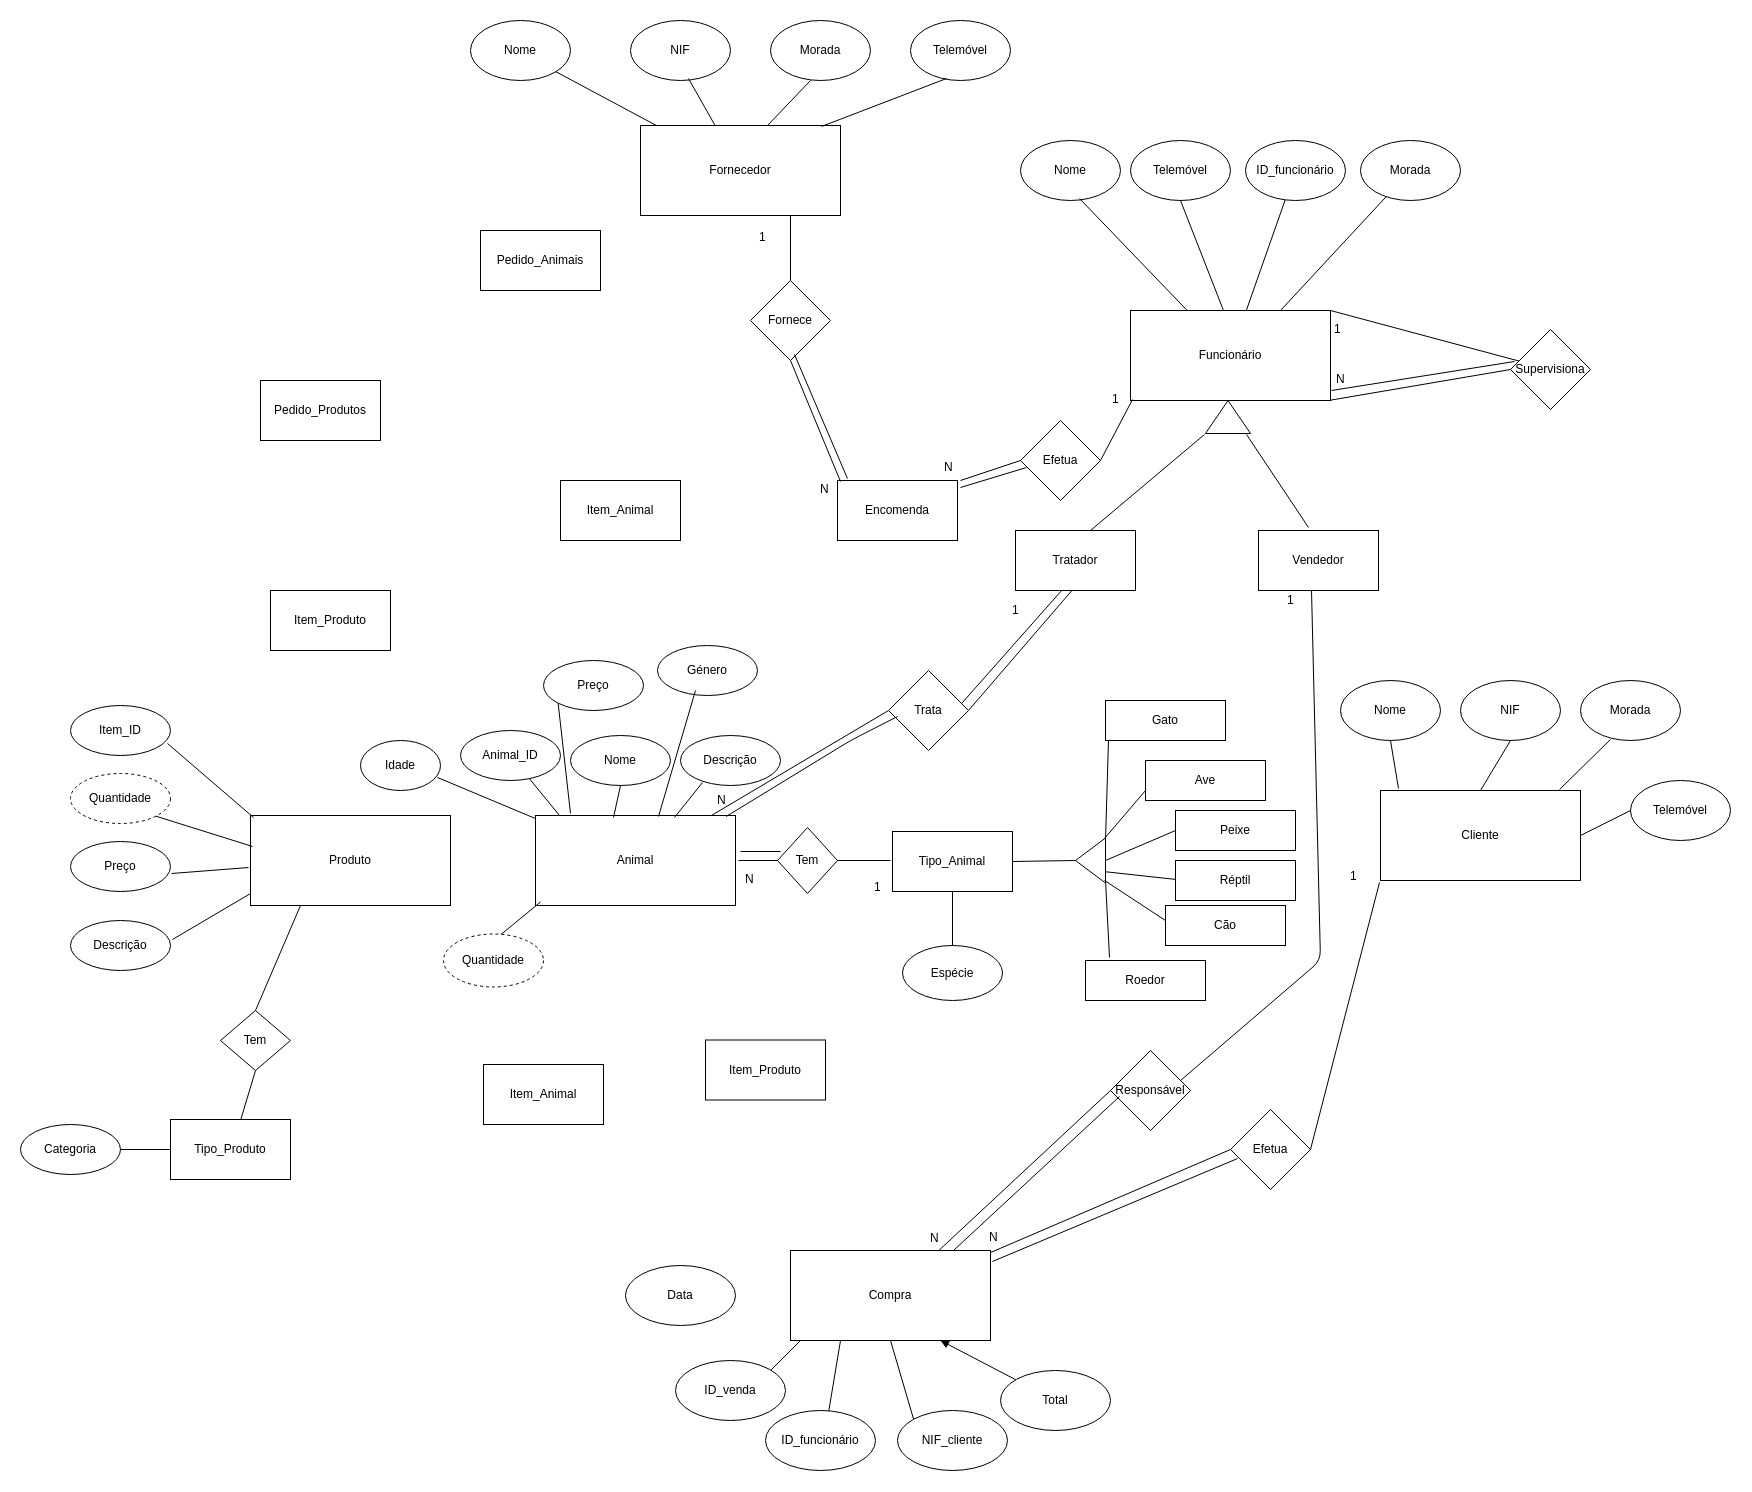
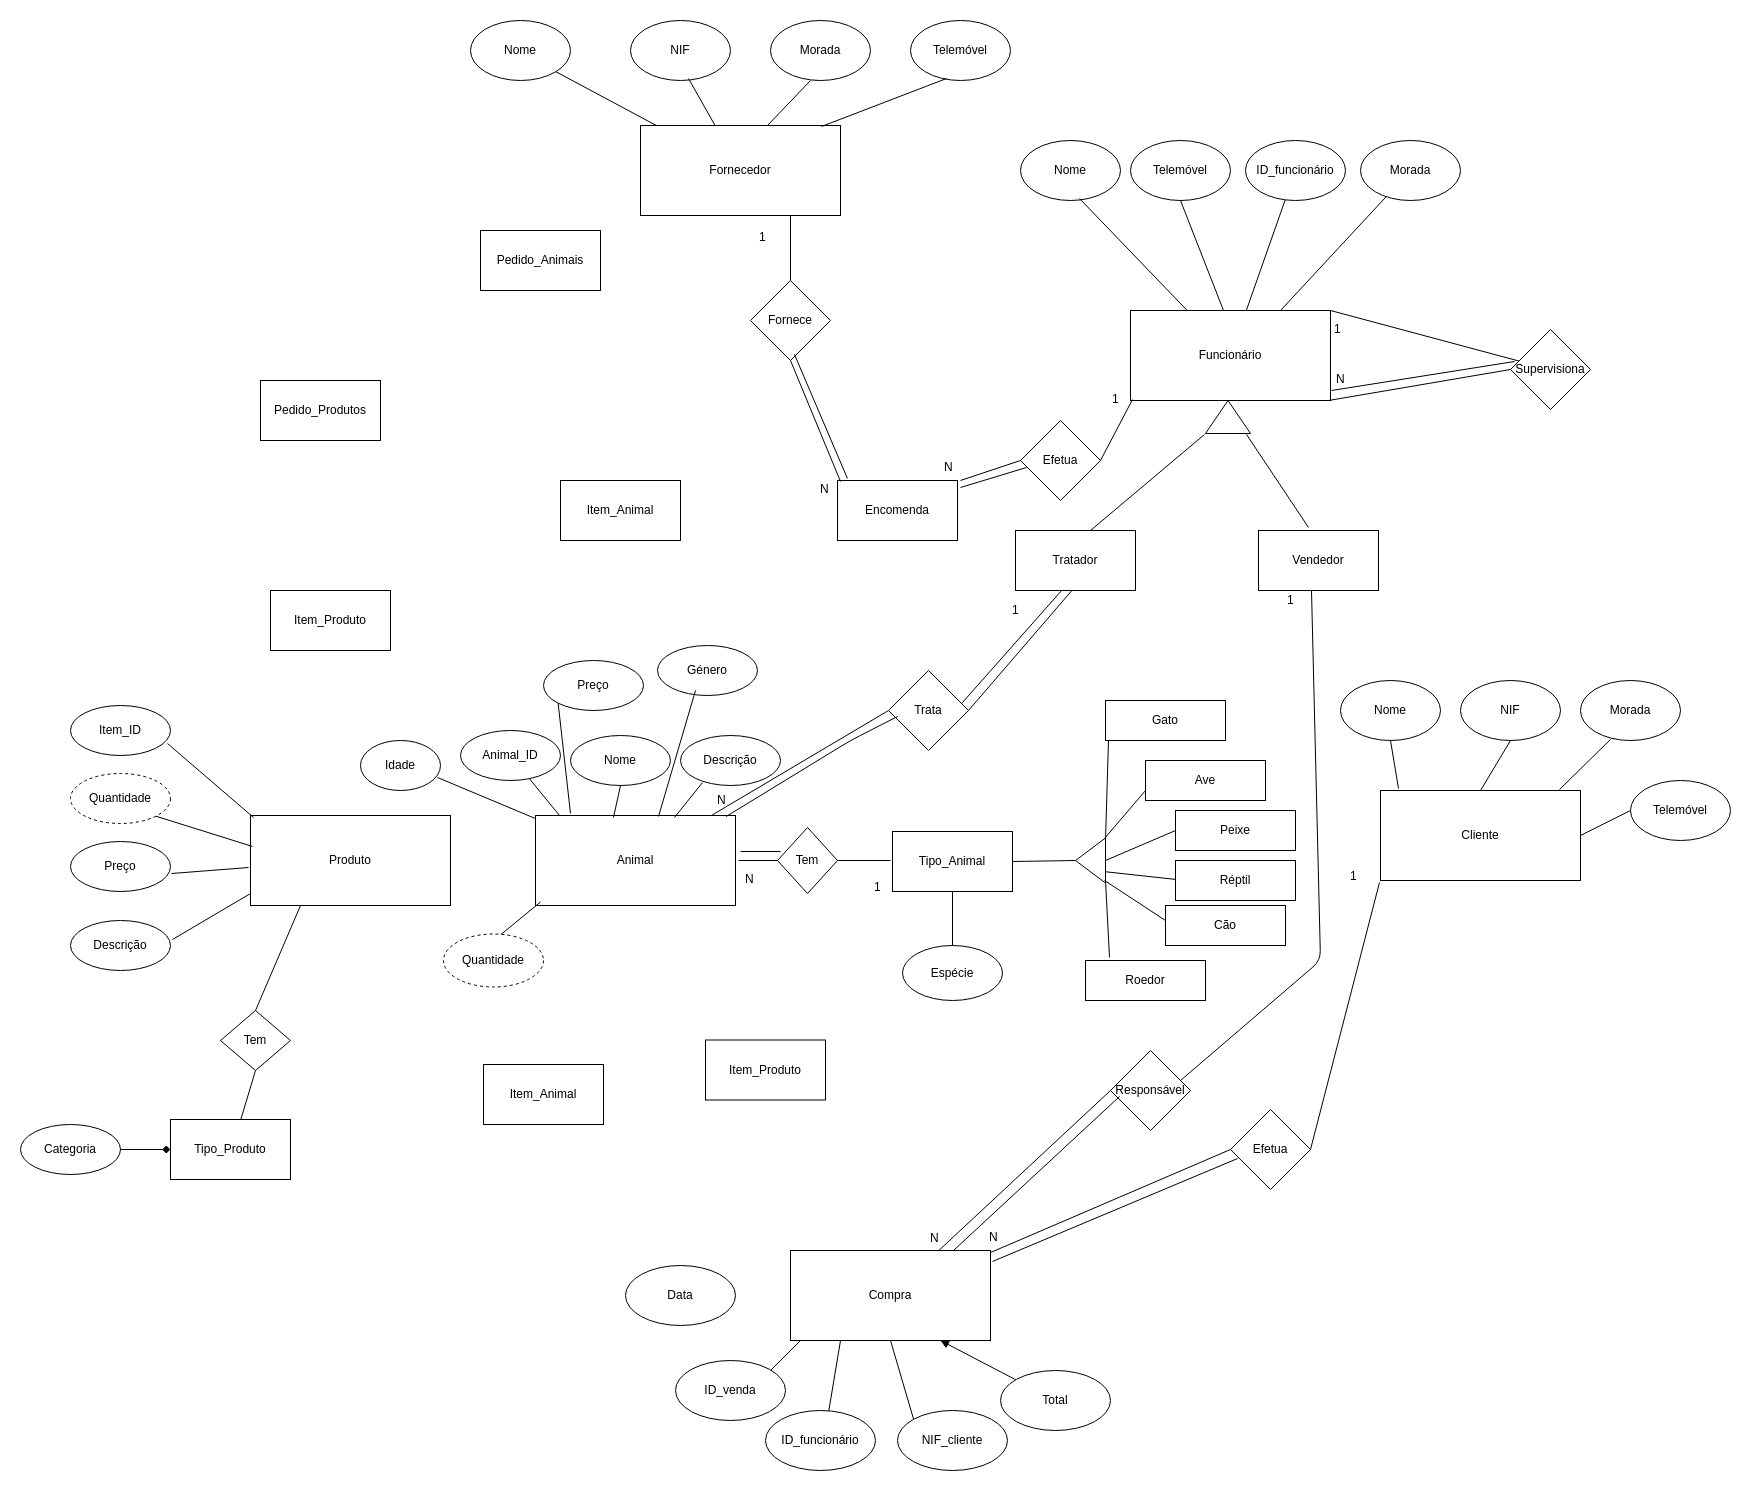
- <mxCell id="131" value="" style="endArrow=none;html=1;entryX=0;entryY=0.5;entryDx=0;entryDy=0;" edge="1" parent="1" source="88" target="130"><mxGeometry width="50" height="50" relative="1" as="geometry"><mxPoint x="120" y="1199" as="sourcePoint" /><mxPoint x="190.711" y="1149" as="targetPoint" /></mxGeometry></mxCell>
+ <mxCell id="131" value="" style="endArrow=diamond;html=1;entryX=0;entryY=0.5;entryDx=0;entryDy=0;" edge="1" parent="1" source="88" target="130"><mxGeometry width="50" height="50" relative="1" as="geometry"><mxPoint x="120" y="1199" as="sourcePoint" /><mxPoint x="190.711" y="1149" as="targetPoint" /></mxGeometry></mxCell>
